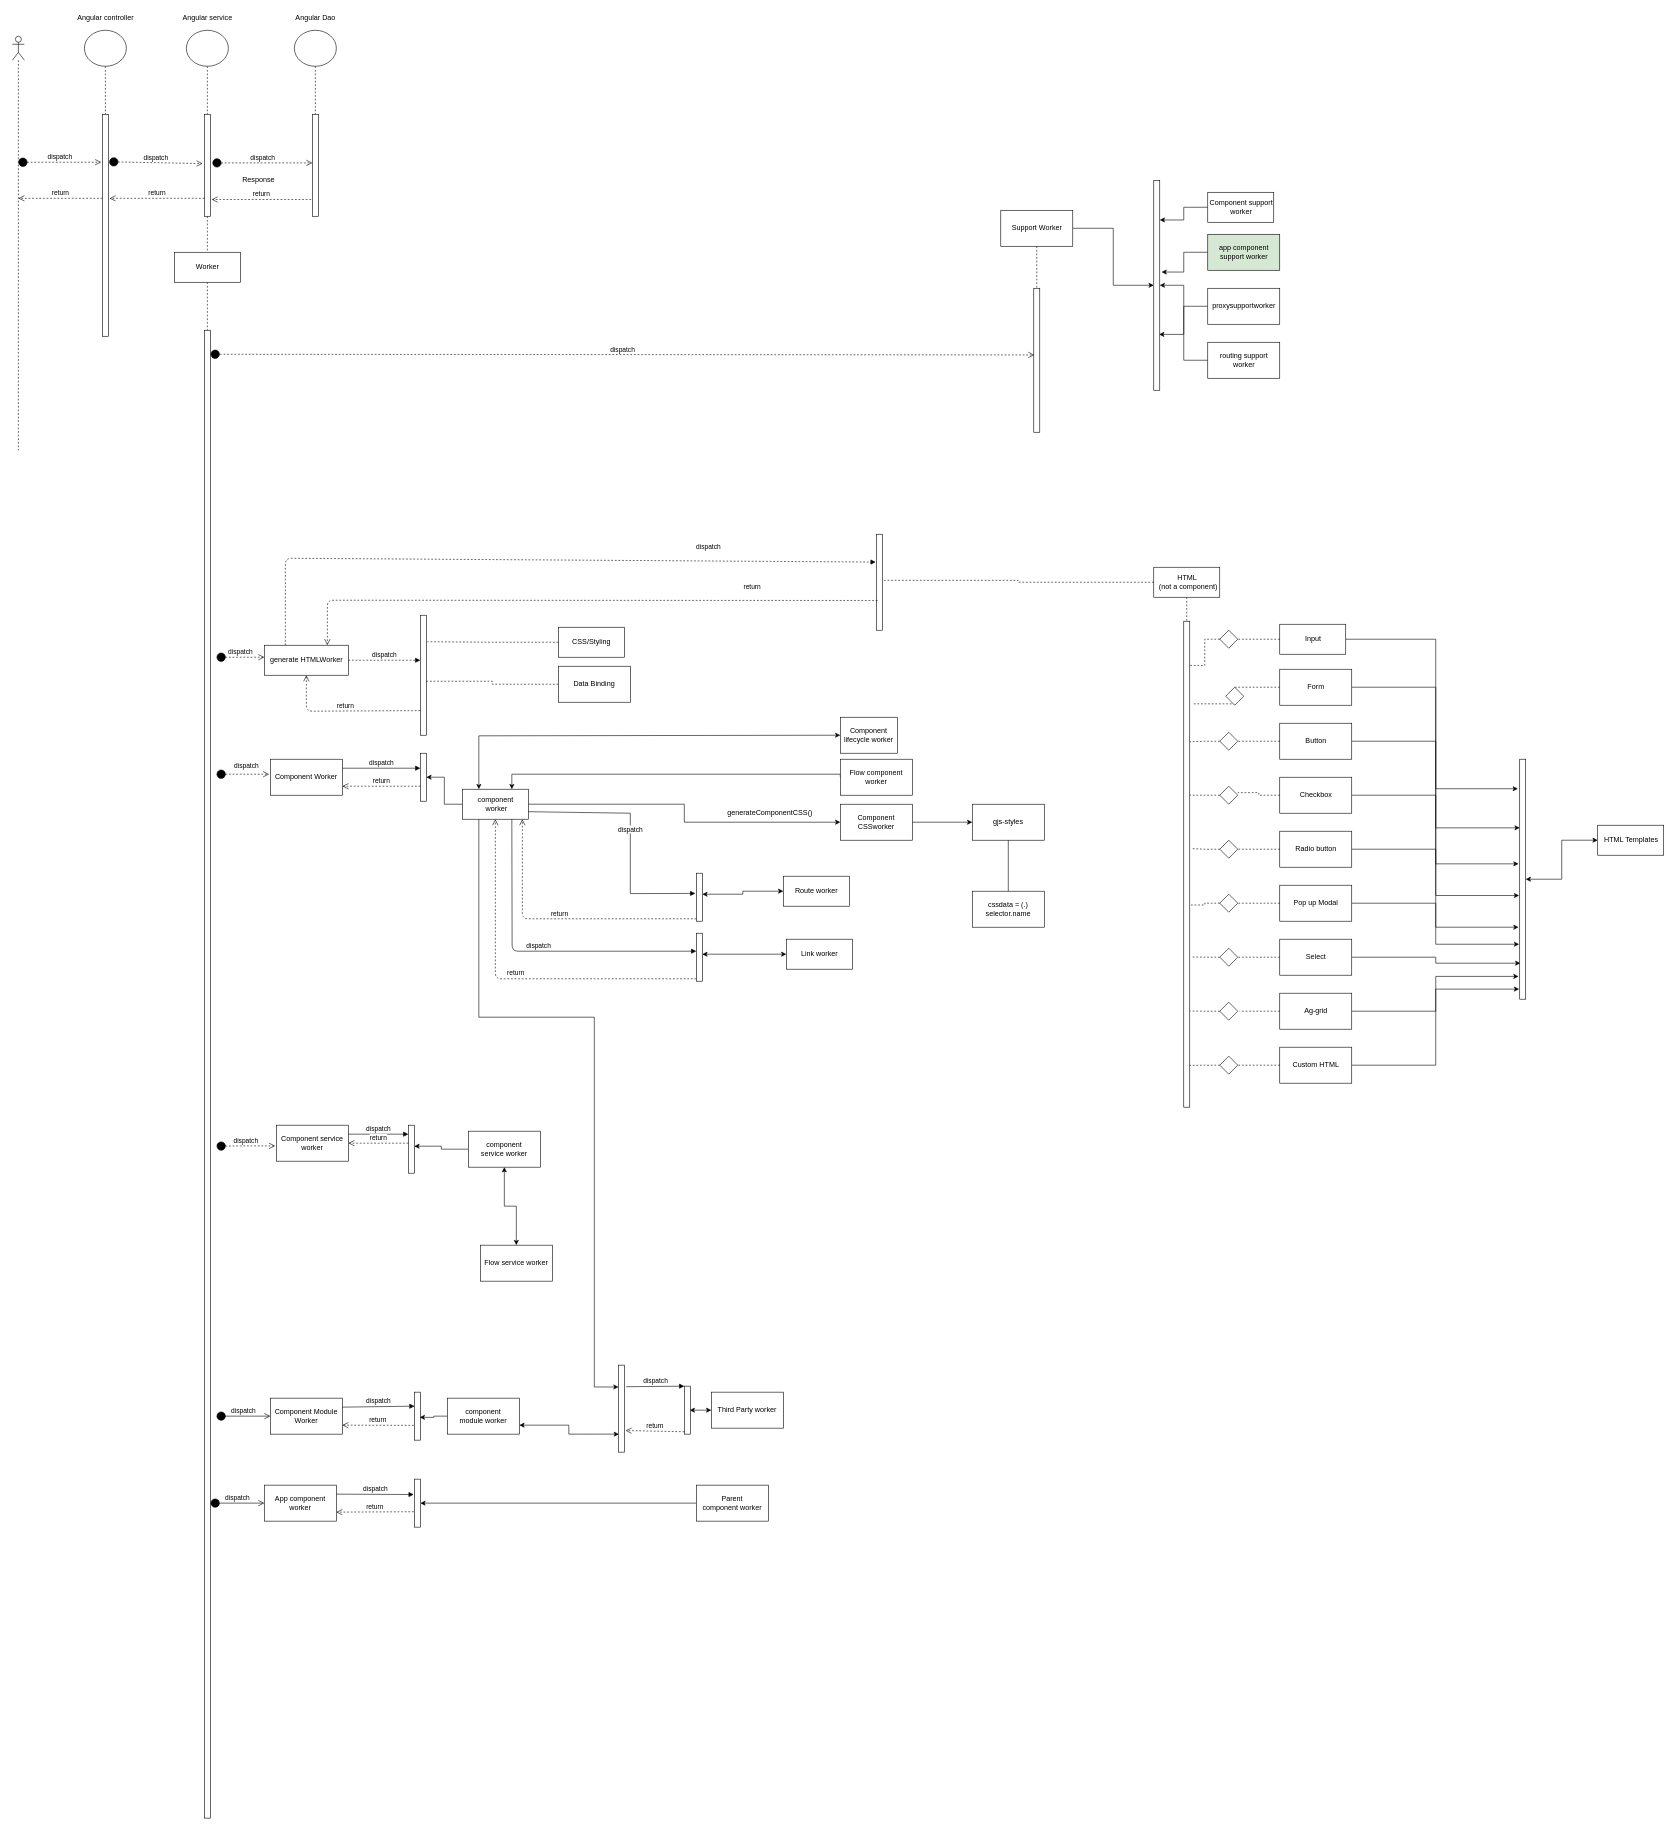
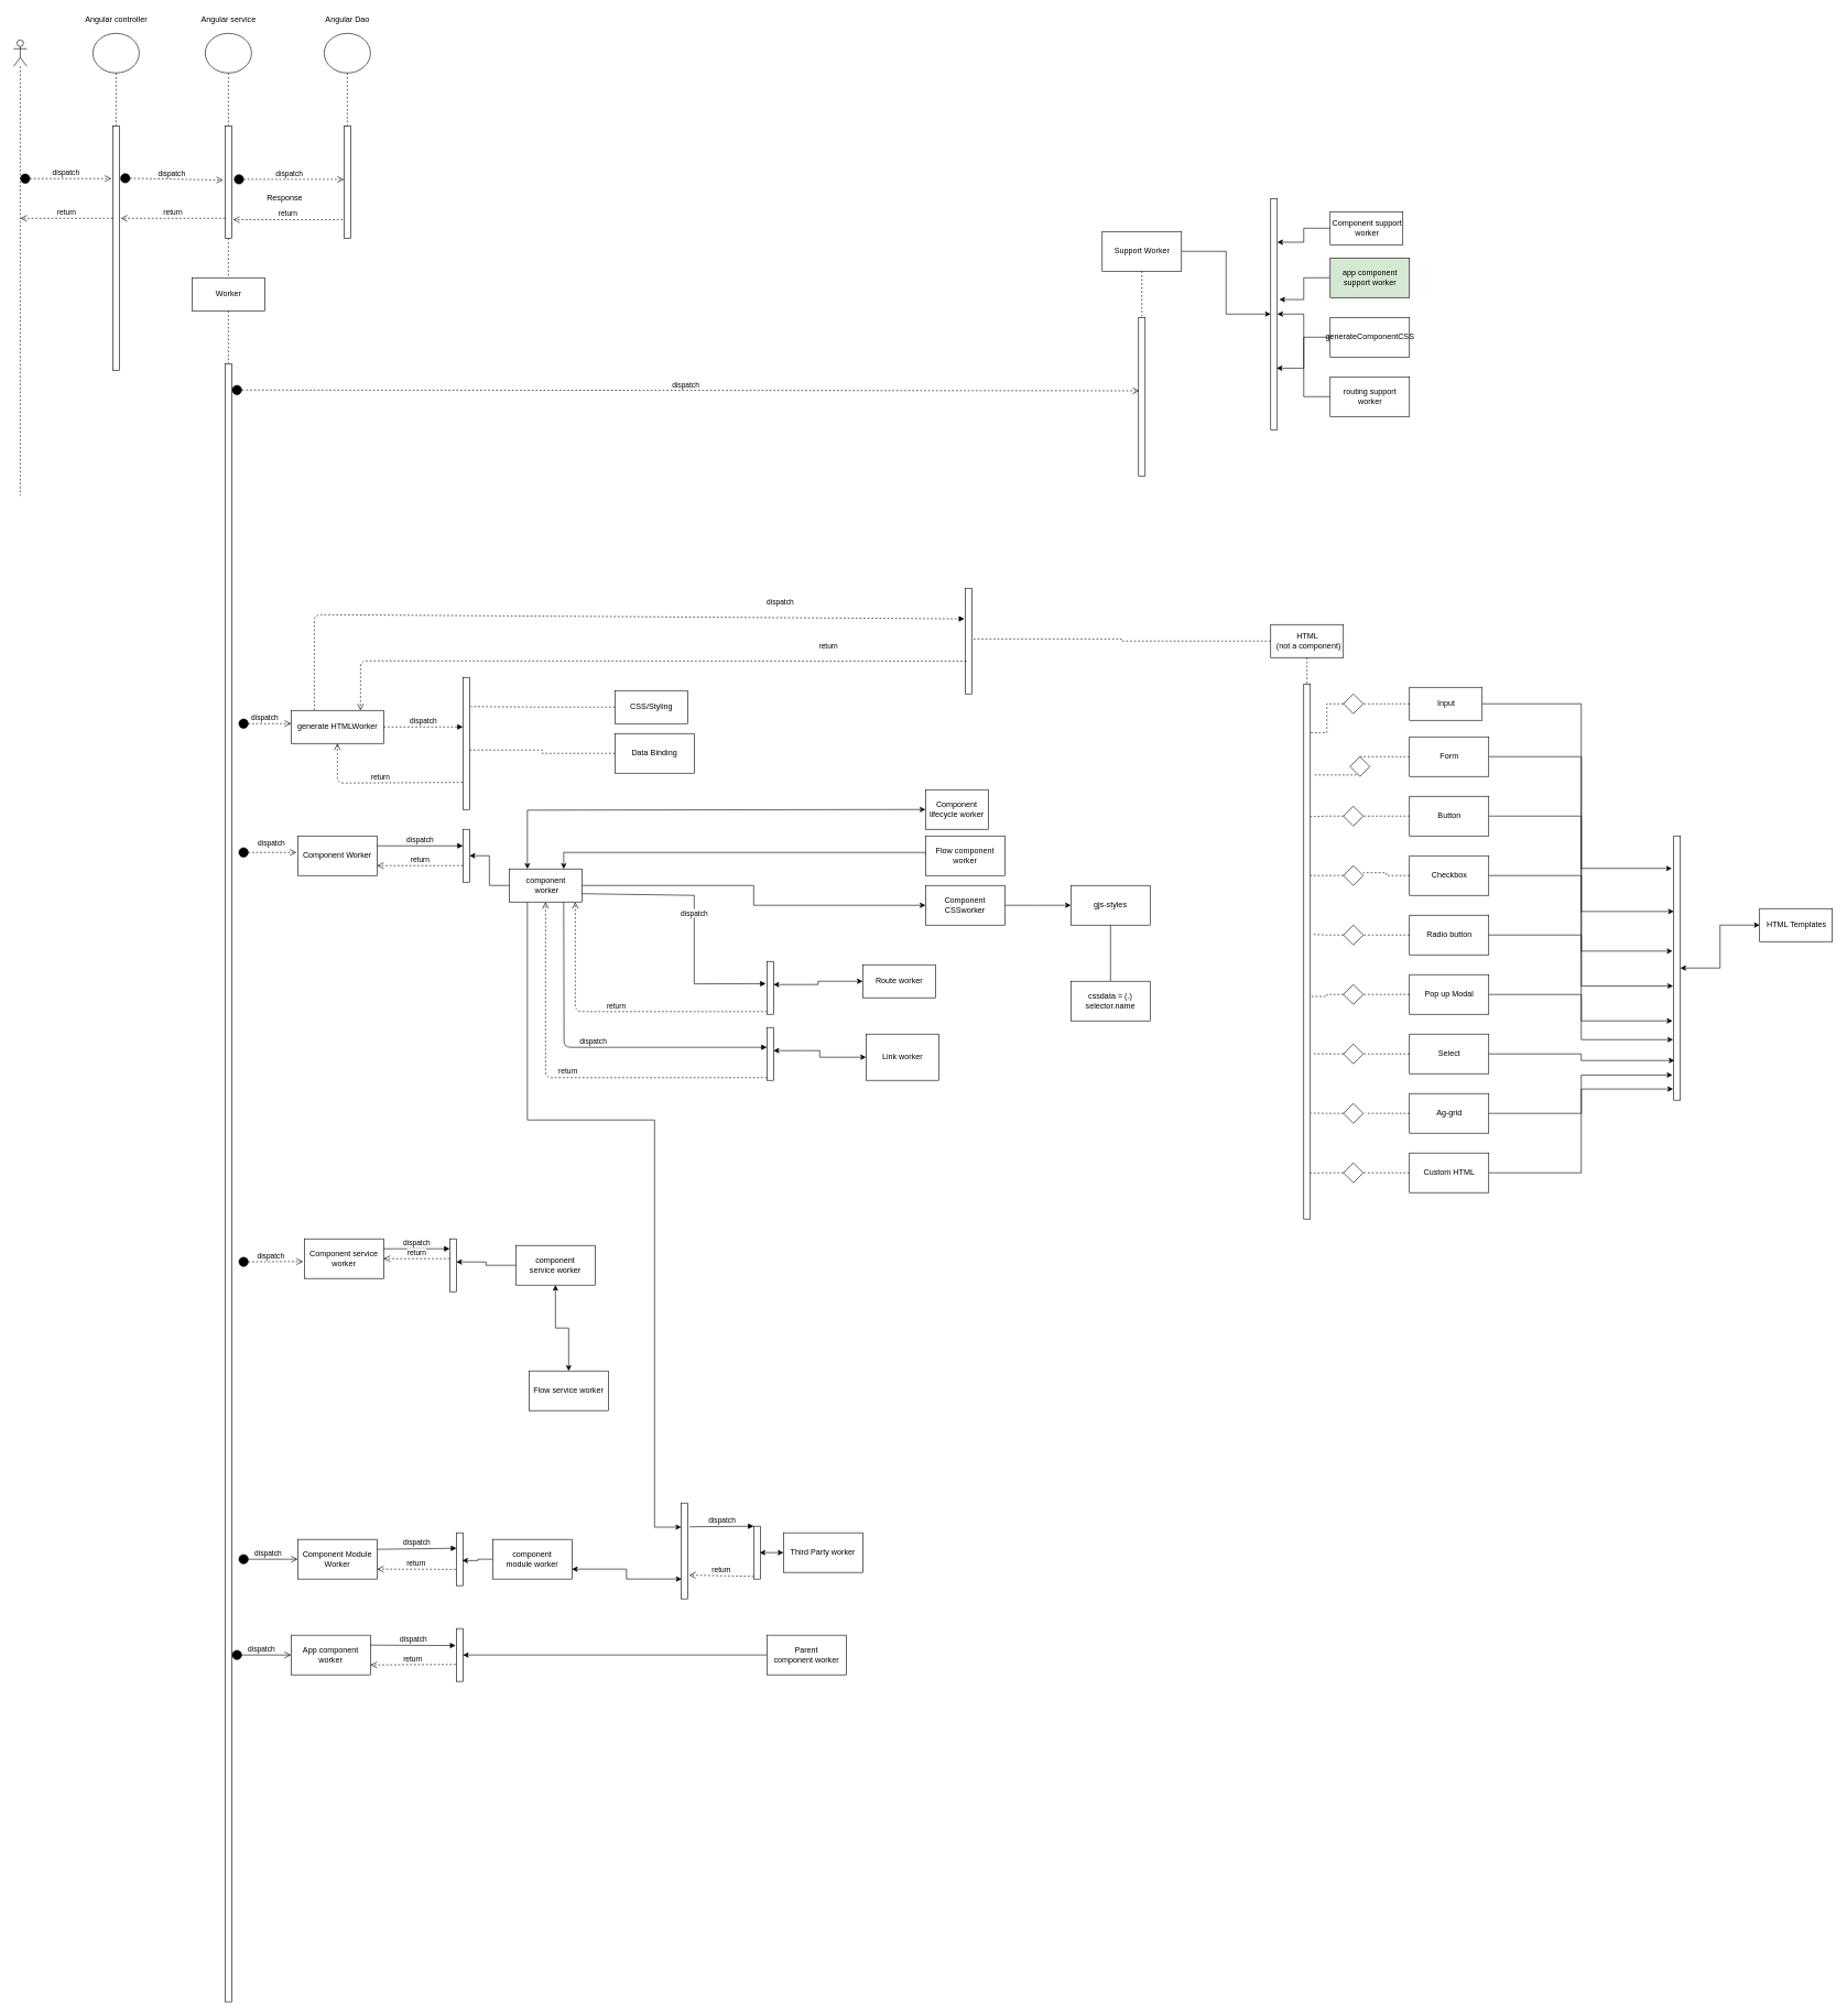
- <mxCell id="90" value="proxysupportworker" style="whiteSpace=wrap;html=1;" parent="1" vertex="1"><mxGeometry x="2012.5" y="480" width="120" height="60" as="geometry" /></mxCell>
+ <mxCell id="90" value="generateComponentCSS" style="whiteSpace=wrap;html=1;" parent="1" vertex="1"><mxGeometry x="2012.5" y="480" width="120" height="60" as="geometry" /></mxCell>
- <mxCell id="159" value="generateComponentCSS()" style="text;html=1;resizable=0;points=[];autosize=1;align=left;verticalAlign=top;spacingTop=-4;" parent="1" vertex="1"><mxGeometry x="1210" y="1345" width="160" height="20" as="geometry" /></mxCell>
- <mxCell id="150" value="Link worker" style="html=1;" parent="1" vertex="1"><mxGeometry x="1310" y="1565" width="110" height="50" as="geometry" /></mxCell>
+ <mxCell id="150" value="Link worker" style="html=1;" parent="1" vertex="1"><mxGeometry x="1310" y="1565" width="110" height="70" as="geometry" /></mxCell>
